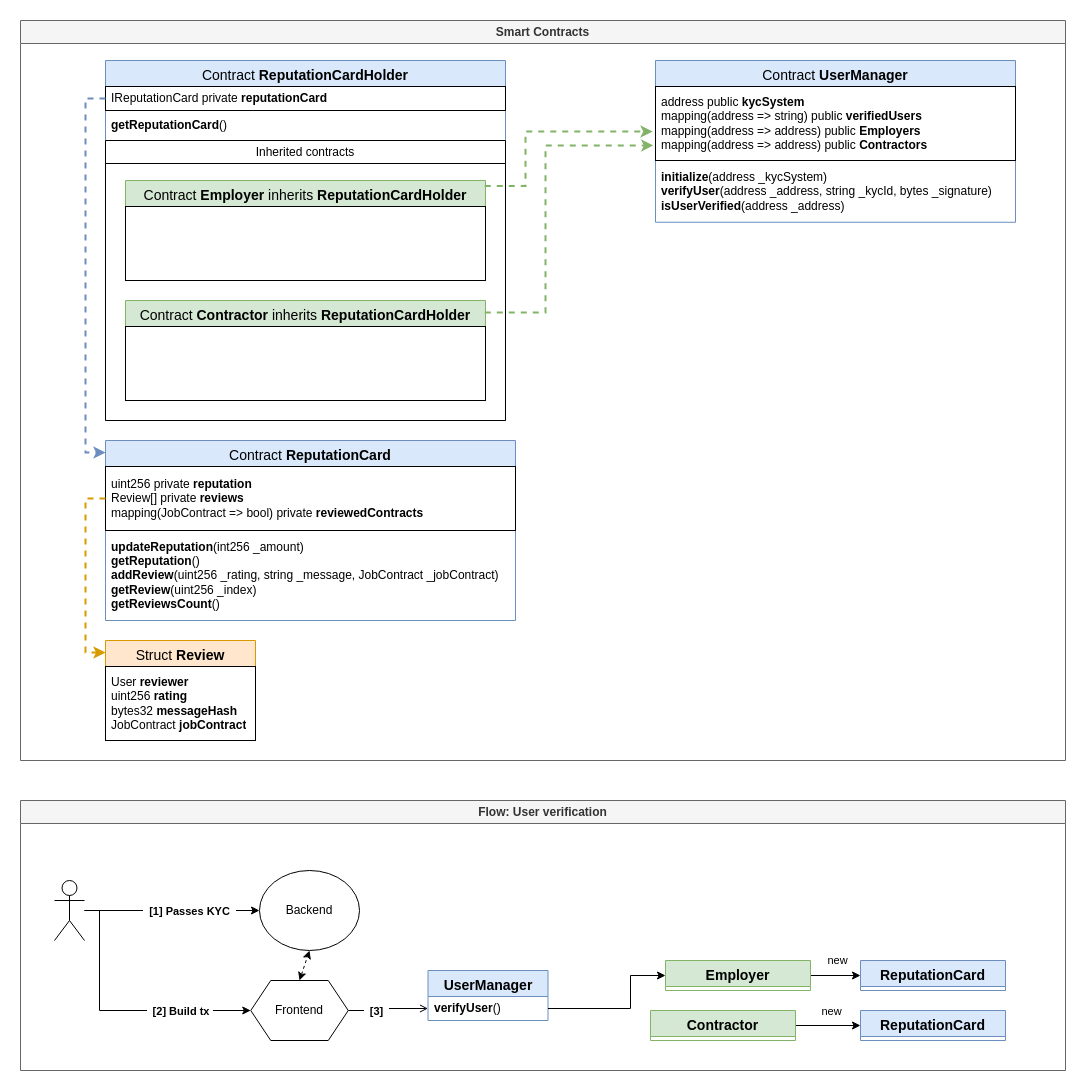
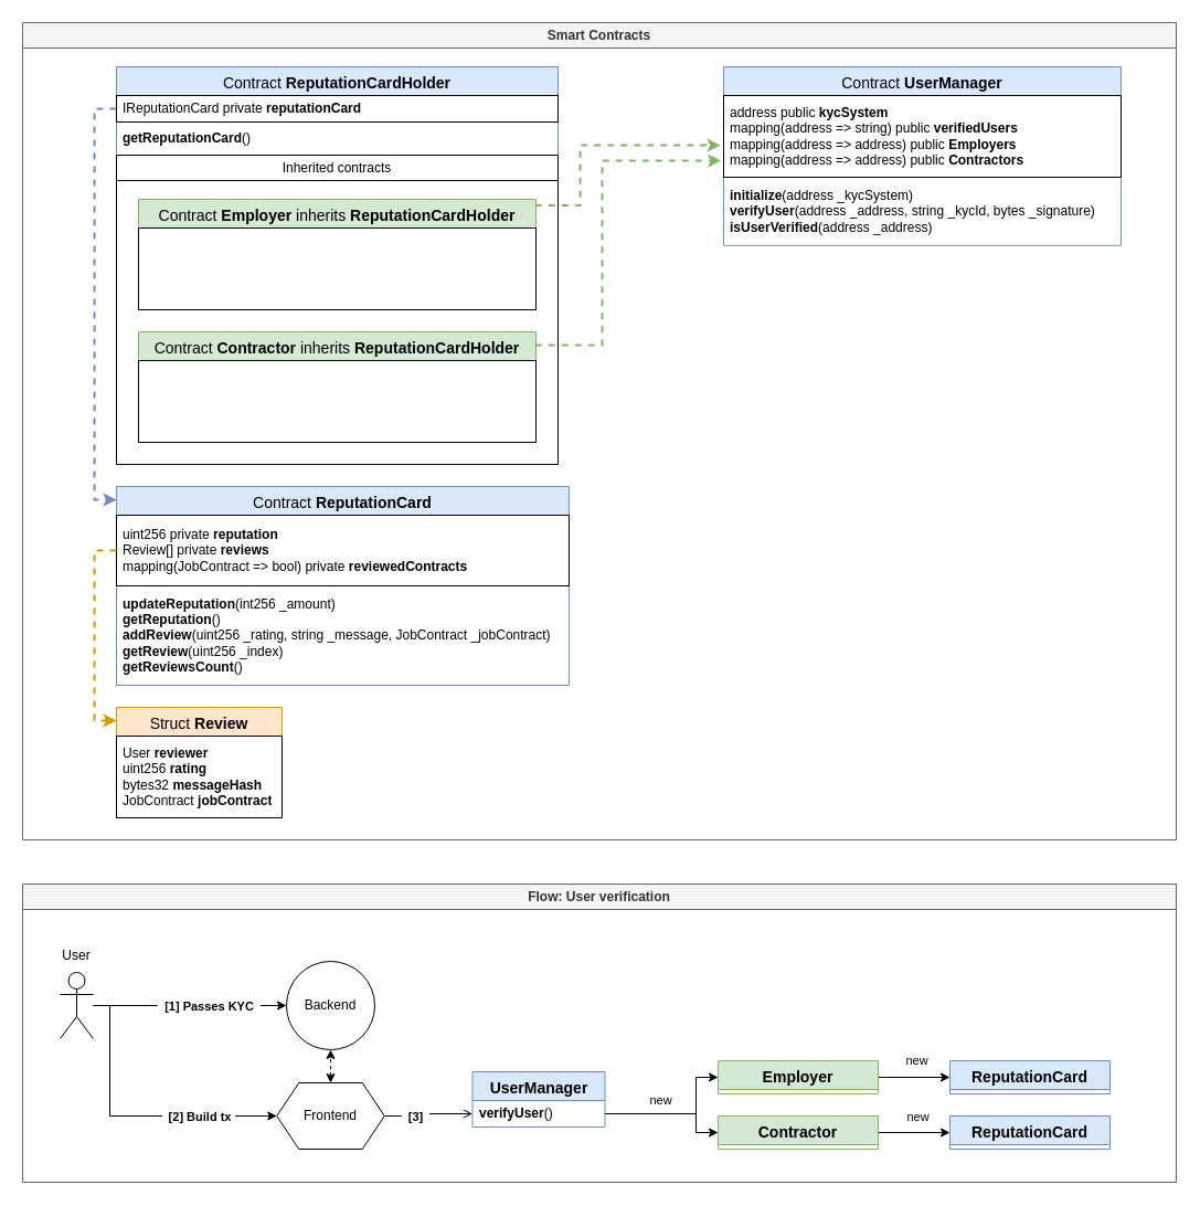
+ <mxCell id="33" value="User" style="text;html=1;strokeColor=none;fillColor=none;align=center;verticalAlign=middle;whiteSpace=wrap;rounded=0;" vertex="1" parent="23"><mxGeometry x="25" y="50" width="48" height="30" as="geometry" /></mxCell>
- <mxCell id="24" value="Backend" style="ellipse;whiteSpace=wrap;html=1;aspect=fixed;" vertex="1" parent="23"><mxGeometry x="239" y="70" width="100" height="80" as="geometry" /></mxCell>
+ <mxCell id="24" value="Backend" style="ellipse;whiteSpace=wrap;html=1;aspect=fixed;" vertex="1" parent="23"><mxGeometry x="239" y="70" width="80" height="80" as="geometry" /></mxCell>
- <mxCell id="38" value="&lt;font style=&quot;font-size: 14px;&quot;&gt;&lt;span style=&quot;font-size: 14px;&quot;&gt;Employer&lt;/span&gt;&lt;/font&gt;" style="swimlane;fontStyle=1;align=center;verticalAlign=top;childLayout=stackLayout;horizontal=1;startSize=26;horizontalStack=0;resizeParent=1;resizeParentMax=0;resizeLast=0;collapsible=1;marginBottom=0;whiteSpace=wrap;html=1;fillColor=#d5e8d4;strokeColor=#82b366;" vertex="1" parent="23"><mxGeometry x="645" y="160" width="145" height="30" as="geometry" /></mxCell>
+ <mxCell id="38" value="&lt;font style=&quot;font-size: 14px;&quot;&gt;&lt;span style=&quot;font-size: 14px;&quot;&gt;Employer&lt;/span&gt;&lt;/font&gt;" style="swimlane;fontStyle=1;align=center;verticalAlign=top;childLayout=stackLayout;horizontal=1;startSize=26;horizontalStack=0;resizeParent=1;resizeParentMax=0;resizeLast=0;collapsible=1;marginBottom=0;whiteSpace=wrap;html=1;fillColor=#d5e8d4;strokeColor=#82b366;" vertex="1" parent="23"><mxGeometry x="630" y="160" width="145" height="30" as="geometry" /></mxCell>
+ <mxCell id="42" style="edgeStyle=orthogonalEdgeStyle;rounded=0;orthogonalLoop=1;jettySize=auto;html=1;exitX=1;exitY=0.5;exitDx=0;exitDy=0;entryX=0;entryY=0.5;entryDx=0;entryDy=0;" edge="1" parent="23" source="36" target="41"><mxGeometry relative="1" as="geometry"><mxPoint x="815" y="110" as="targetPoint" /><Array as="points"><mxPoint x="610" y="208" /><mxPoint x="610" y="225" /></Array></mxGeometry></mxCell>
+ <mxCell id="43" value="new" style="edgeLabel;html=1;align=center;verticalAlign=middle;resizable=0;points=[];" vertex="1" connectable="0" parent="42"><mxGeometry x="0.282" relative="1" as="geometry"><mxPoint x="-27" y="-13" as="offset" /></mxGeometry></mxCell>
